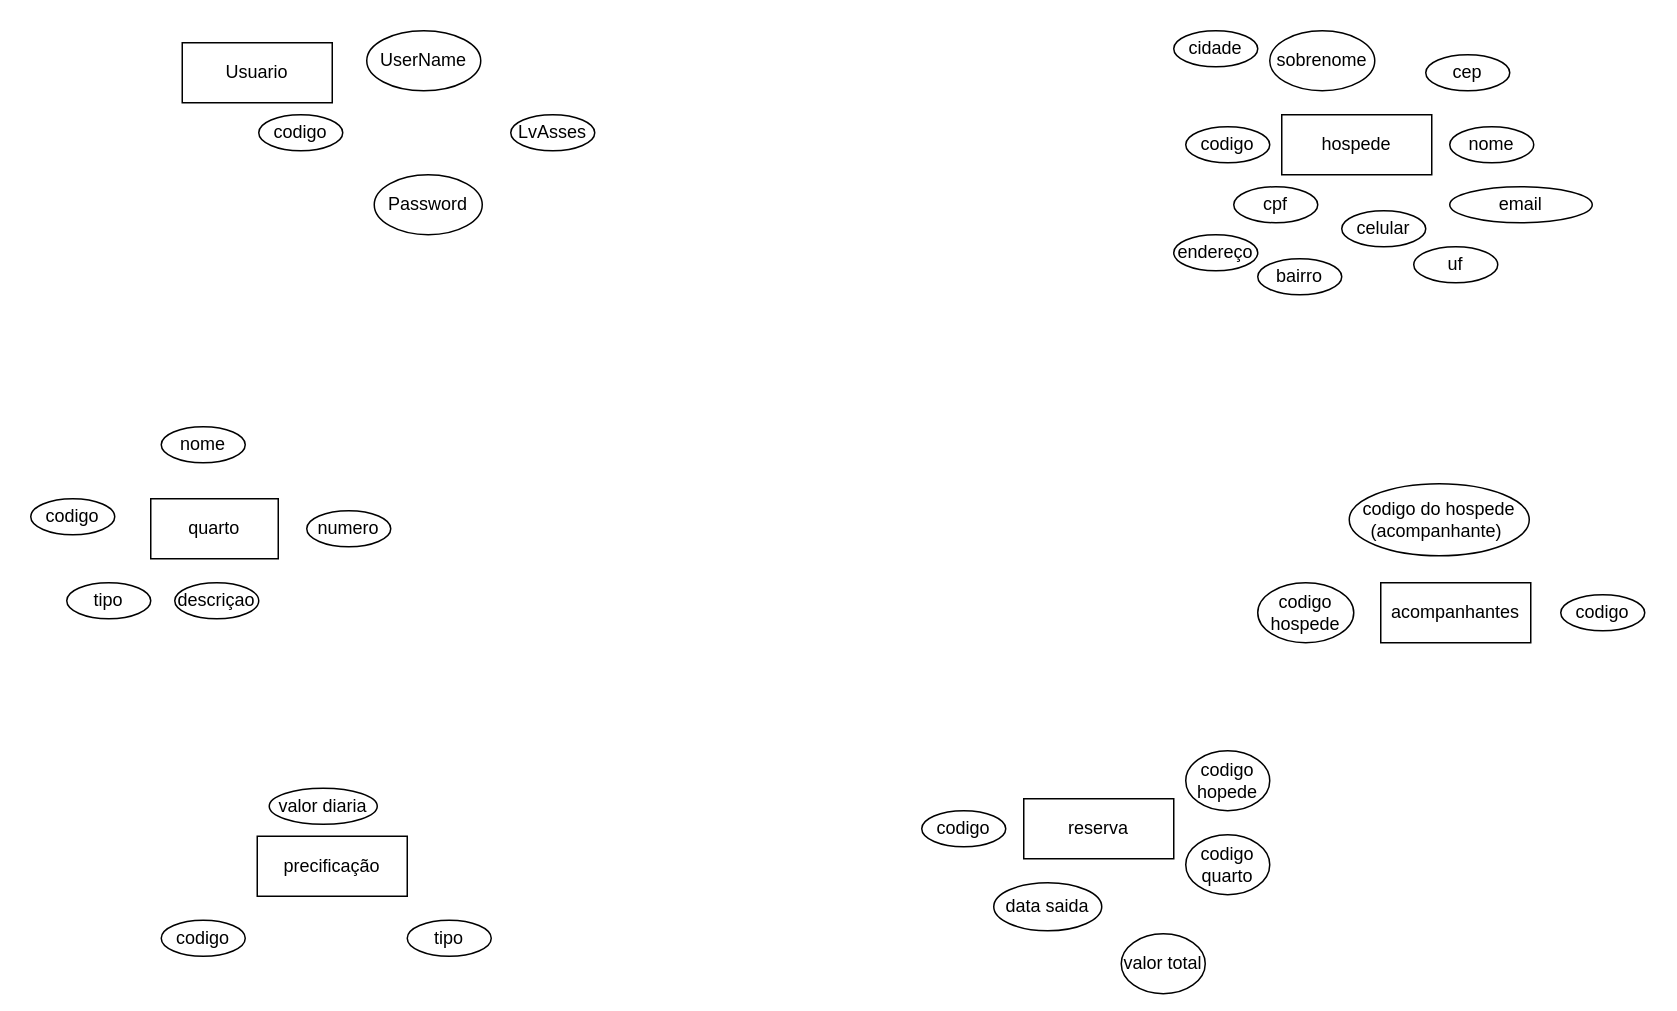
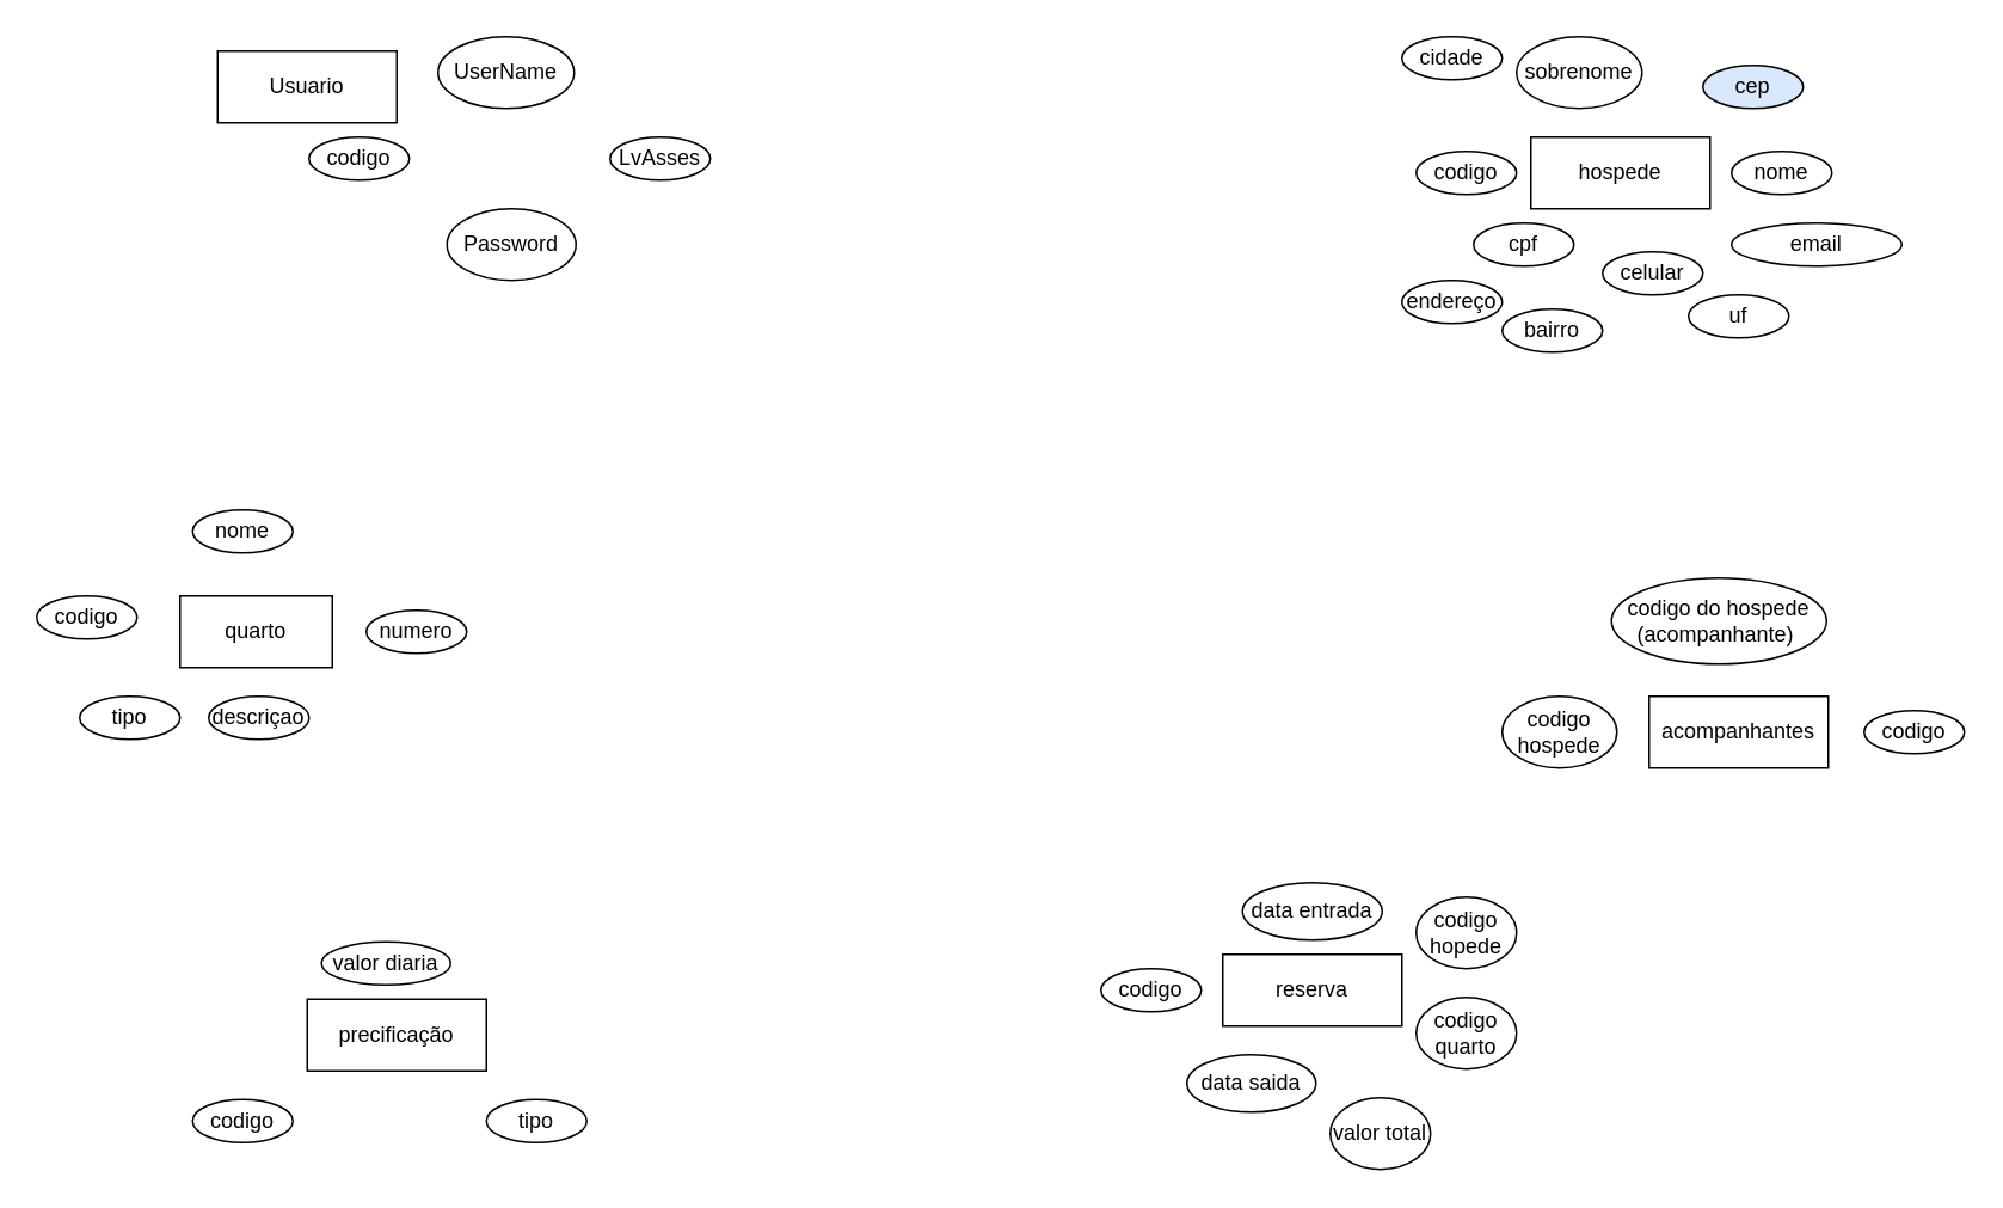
- <mxCell id="15" value="cep" style="ellipse;whiteSpace=wrap;html=1;align=center;" vertex="1" parent="1"><mxGeometry x="950" y="36" width="56" height="24" as="geometry" /></mxCell>
+ <mxCell id="15" value="cep" style="ellipse;whiteSpace=wrap;html=1;align=center;fillColor=#dae8fc;" vertex="1" parent="1"><mxGeometry x="950" y="36" width="56" height="24" as="geometry" /></mxCell>
+ <mxCell id="32" value="data entrada" style="ellipse;whiteSpace=wrap;html=1;align=center;" vertex="1" parent="1"><mxGeometry x="693" y="492" width="78" height="32" as="geometry" /></mxCell>
- <mxCell id="40" value="valor total" style="ellipse;whiteSpace=wrap;html=1;align=center;" vertex="1" parent="1"><mxGeometry x="747" y="622" width="56" height="40" as="geometry" /></mxCell>
+ <mxCell id="40" value="valor total" style="ellipse;whiteSpace=wrap;html=1;align=center;" vertex="1" parent="1"><mxGeometry x="742" y="612" width="56" height="40" as="geometry" /></mxCell>
